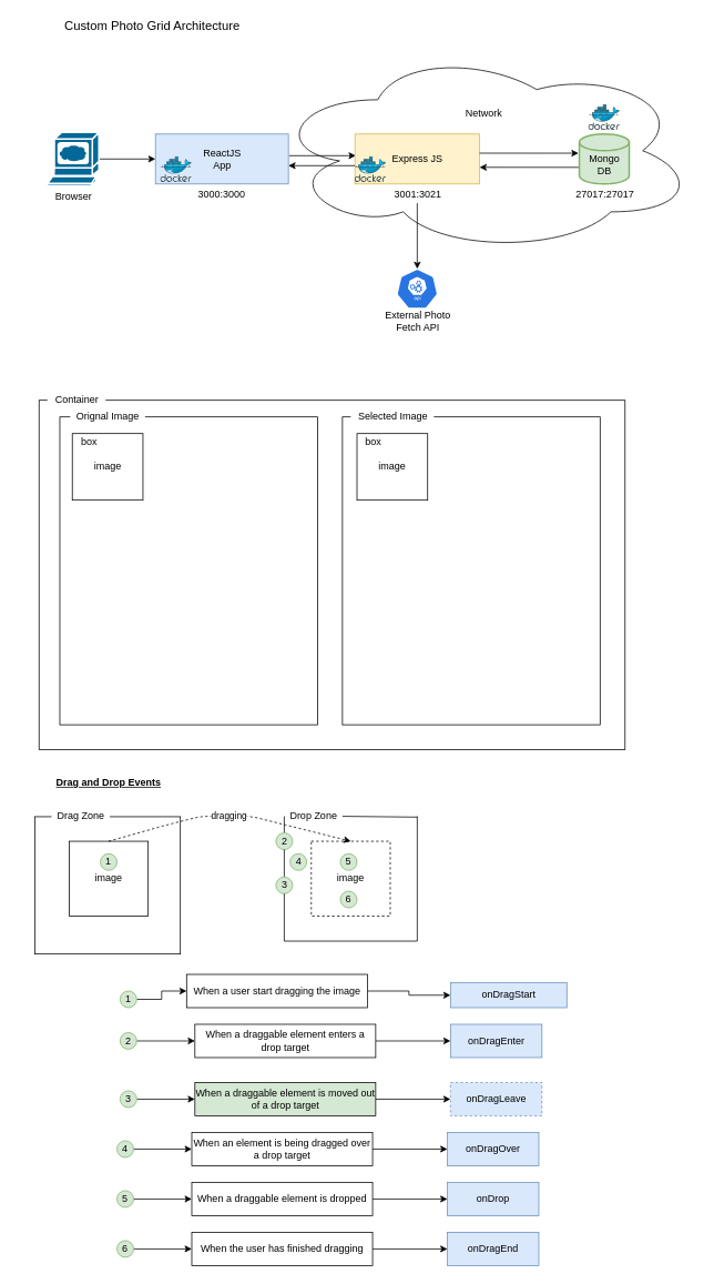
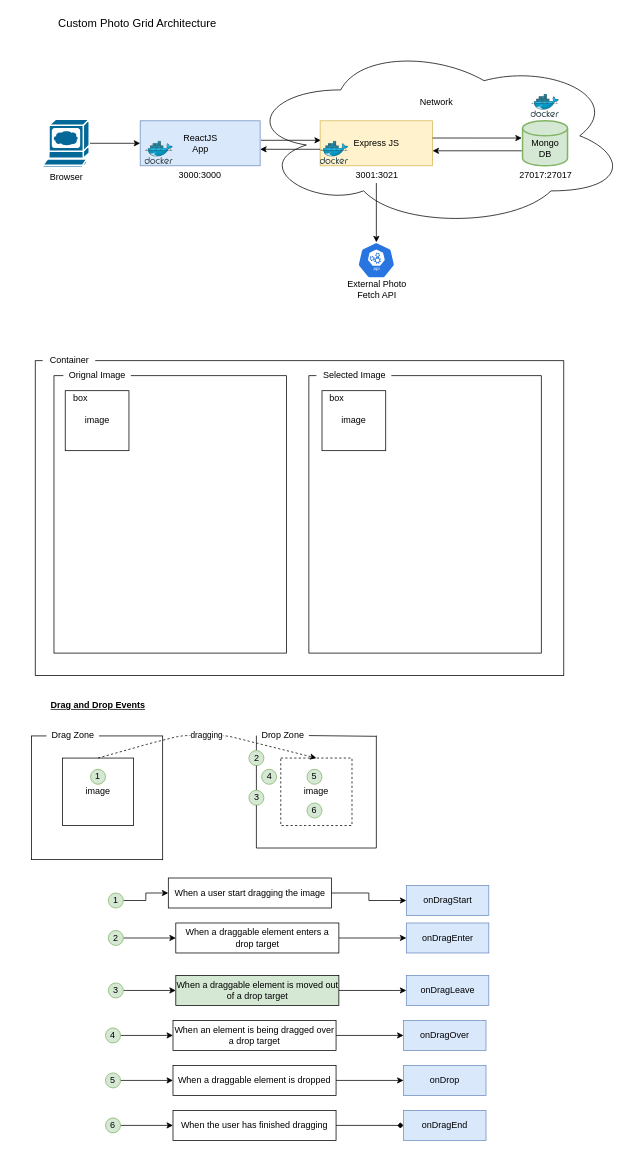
- <mxCell id="39" value="onDragStart" style="whiteSpace=wrap;html=1;fillColor=#dae8fc;strokeColor=#6c8ebf;" parent="1" vertex="1"><mxGeometry x="541.5" y="1180" width="140" height="30" as="geometry" /></mxCell>
+ <mxCell id="39" value="onDragStart" style="whiteSpace=wrap;html=1;fillColor=#dae8fc;strokeColor=#6c8ebf;" parent="1" vertex="1"><mxGeometry x="541.5" y="1180" width="110" height="40" as="geometry" /></mxCell>
- <mxCell id="68" value="onDragLeave" style="whiteSpace=wrap;html=1;fillColor=#dae8fc;strokeColor=#6c8ebf;dashed=1;" parent="1" vertex="1"><mxGeometry x="541.5" y="1300" width="110" height="40" as="geometry" /></mxCell>
+ <mxCell id="68" value="onDragLeave" style="whiteSpace=wrap;html=1;fillColor=#dae8fc;strokeColor=#6c8ebf;" parent="1" vertex="1"><mxGeometry x="541.5" y="1300" width="110" height="40" as="geometry" /></mxCell>
- <mxCell id="79" value="" style="edgeStyle=orthogonalEdgeStyle;rounded=0;orthogonalLoop=1;jettySize=auto;html=1;" parent="1" source="80" target="81" edge="1"><mxGeometry relative="1" as="geometry" /></mxCell>
+ <mxCell id="79" value="" style="edgeStyle=orthogonalEdgeStyle;rounded=0;orthogonalLoop=1;jettySize=auto;html=1;endArrow=diamond;" parent="1" source="80" target="81" edge="1"><mxGeometry relative="1" as="geometry" /></mxCell>
